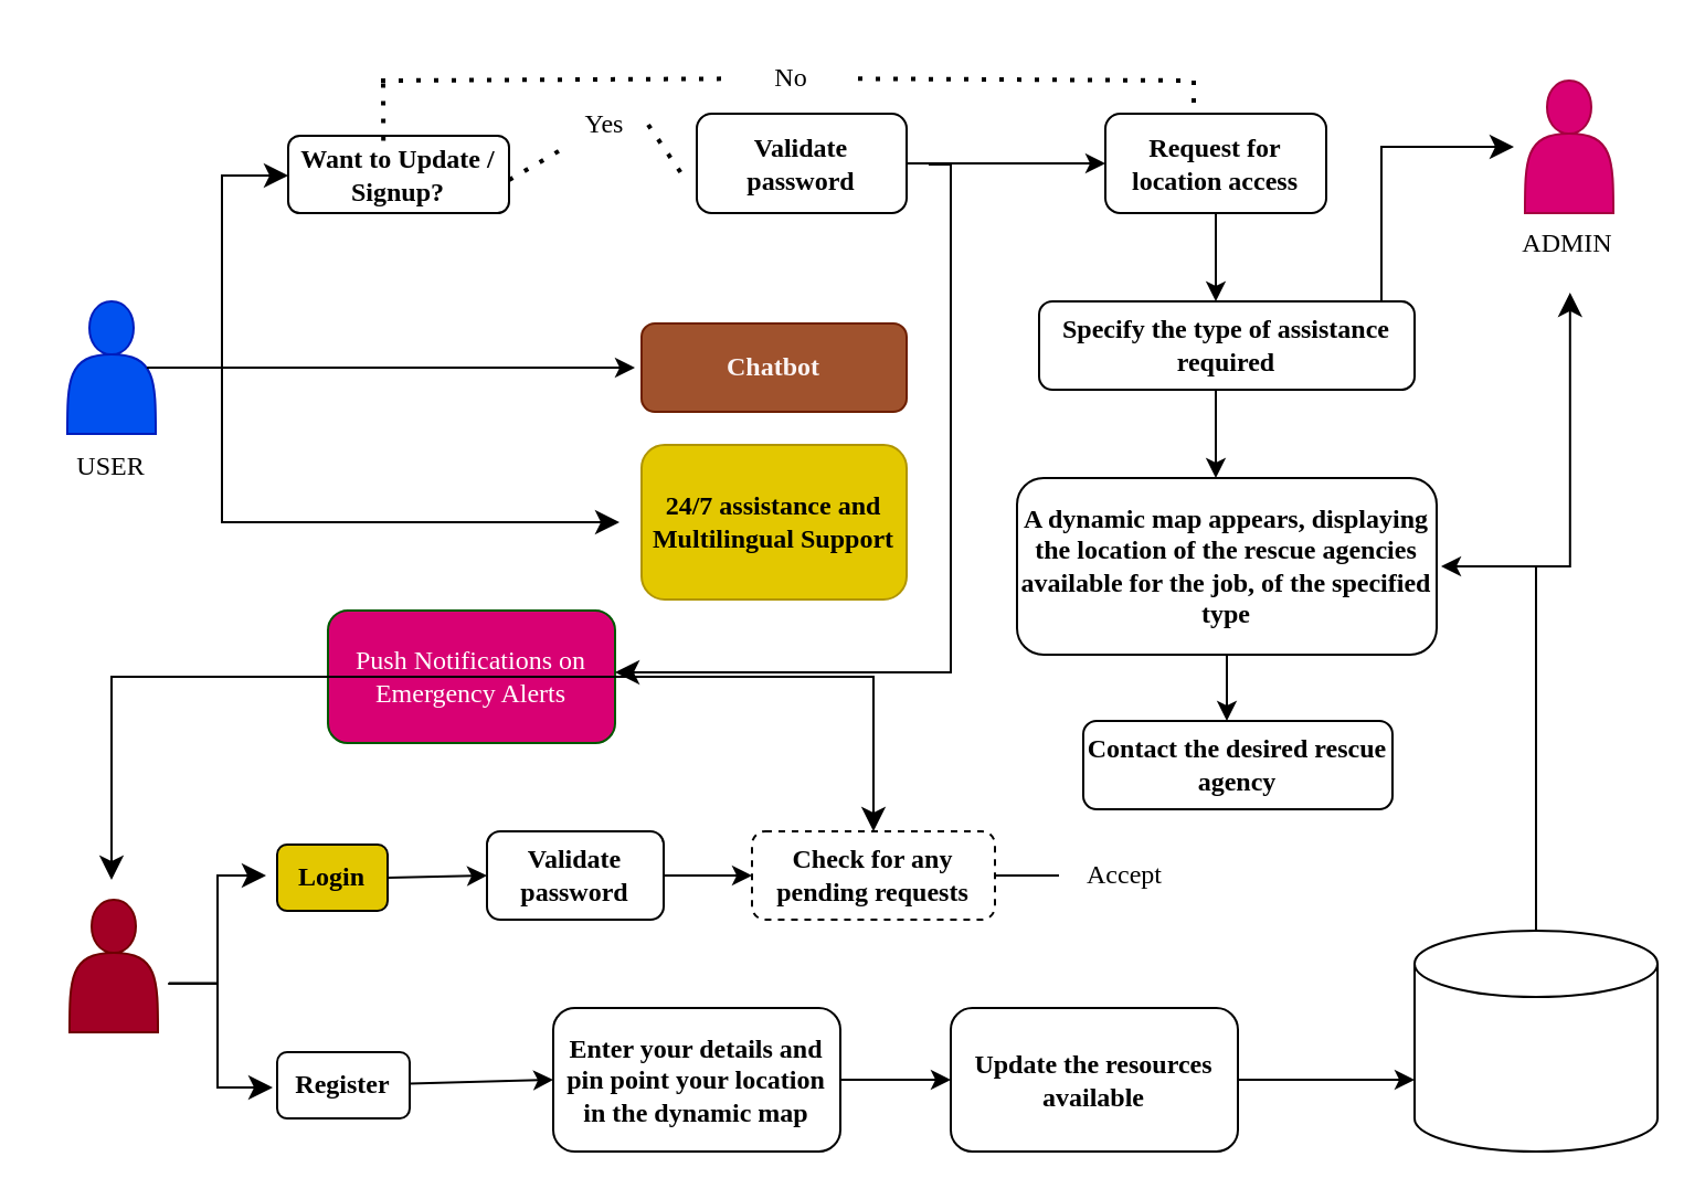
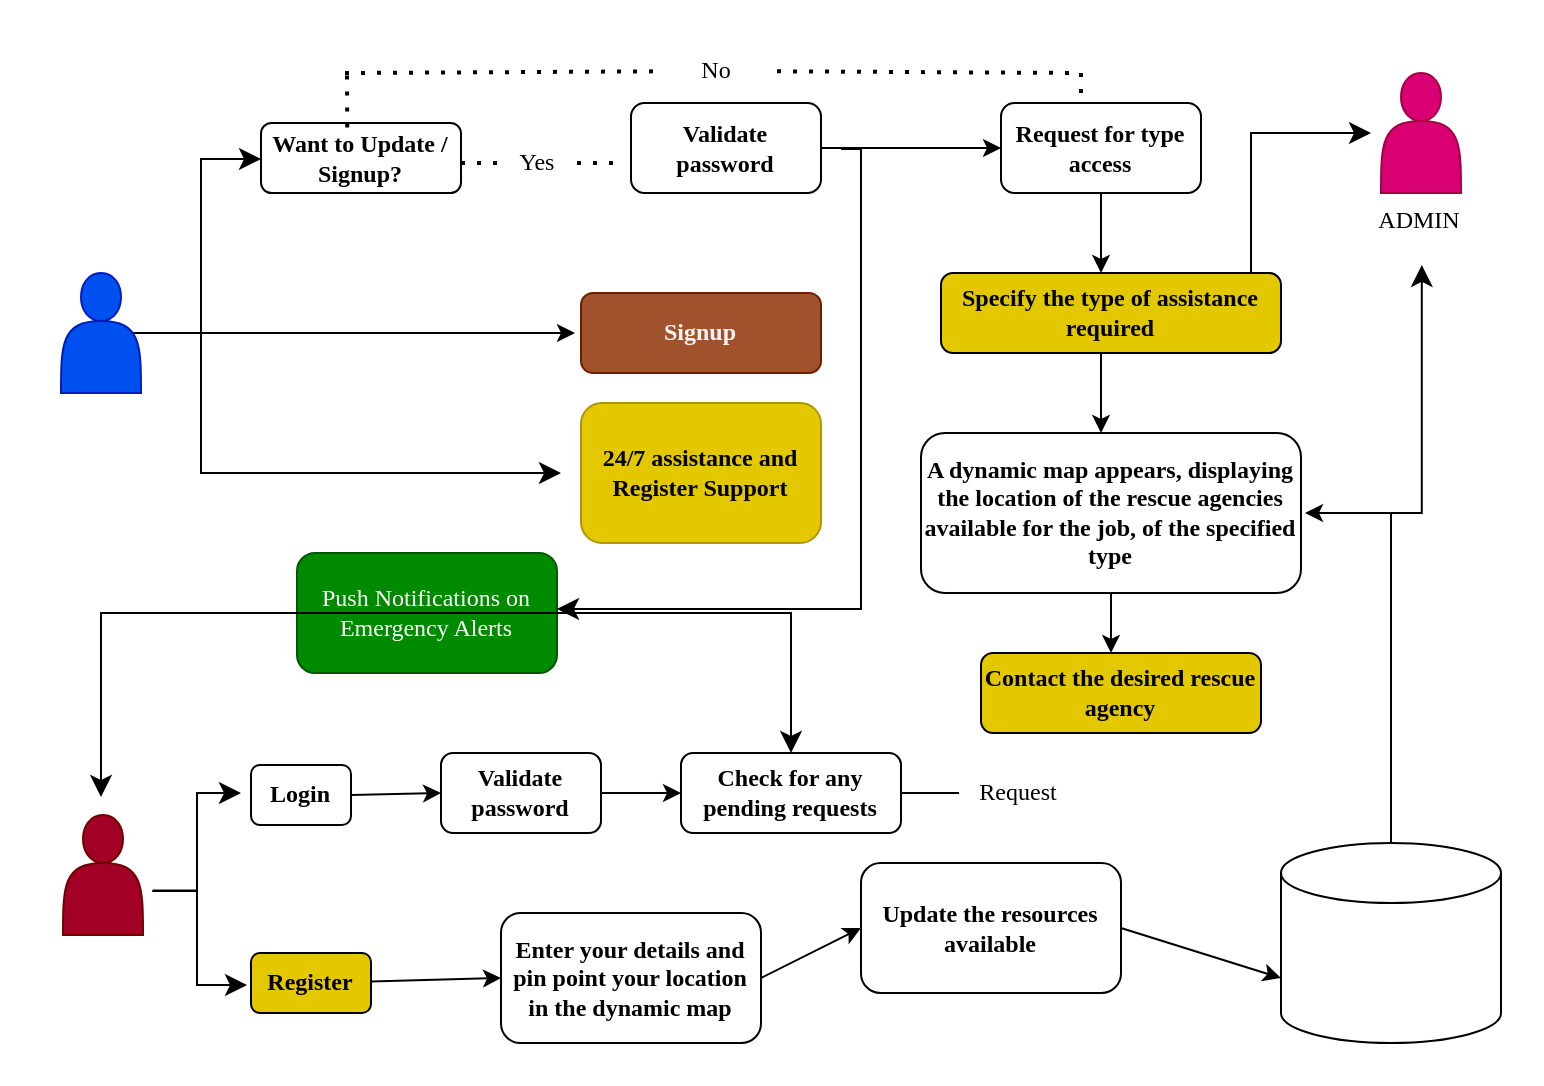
- <mxCell id="11" value="Yes" style="text;html=1;align=center;verticalAlign=middle;resizable=0;points=[];autosize=1;strokeColor=none;fillColor=none;fontFamily=Georgia;" parent="1" vertex="1"><mxGeometry x="253" y="41" width="40" height="30" as="geometry" /></mxCell>
+ <mxCell id="11" value="Yes" style="text;html=1;align=center;verticalAlign=middle;resizable=0;points=[];autosize=1;strokeColor=none;fillColor=none;fontFamily=Georgia;" parent="1" vertex="1"><mxGeometry x="248" y="66" width="40" height="30" as="geometry" /></mxCell>
- <mxCell id="13" value="&lt;b&gt;Request for location access&lt;/b&gt;" style="rounded=1;whiteSpace=wrap;html=1;fontFamily=Georgia;" parent="1" vertex="1"><mxGeometry x="500" y="51" width="100" height="45" as="geometry" /></mxCell>
+ <mxCell id="13" value="&lt;b&gt;Request for type access&lt;/b&gt;" style="rounded=1;whiteSpace=wrap;html=1;fontFamily=Georgia;" parent="1" vertex="1"><mxGeometry x="500" y="51" width="100" height="45" as="geometry" /></mxCell>
- <mxCell id="20" value="&lt;b&gt;Specify the type of assistance required&lt;/b&gt;" style="rounded=1;whiteSpace=wrap;html=1;fontFamily=Georgia;" parent="1" vertex="1"><mxGeometry x="470" y="136" width="170" height="40" as="geometry" /></mxCell>
+ <mxCell id="20" value="&lt;b&gt;Specify the type of assistance required&lt;/b&gt;" style="rounded=1;whiteSpace=wrap;html=1;fontFamily=Georgia;fillColor=#e3c800;" parent="1" vertex="1"><mxGeometry x="470" y="136" width="170" height="40" as="geometry" /></mxCell>
- <mxCell id="21" value="&lt;b&gt;&lt;font color=&quot;#fbf4f4&quot;&gt;Chatbot&lt;/font&gt;&lt;/b&gt;" style="rounded=1;whiteSpace=wrap;html=1;fontFamily=Georgia;fillColor=#a0522d;strokeColor=#6D1F00;fontColor=#ffffff;" parent="1" vertex="1"><mxGeometry x="290" y="146" width="120" height="40" as="geometry" /></mxCell>
+ <mxCell id="21" value="&lt;b&gt;&lt;font color=&quot;#fbf4f4&quot;&gt;Signup&lt;/font&gt;&lt;/b&gt;" style="rounded=1;whiteSpace=wrap;html=1;fontFamily=Georgia;fillColor=#a0522d;strokeColor=#6D1F00;fontColor=#ffffff;" parent="1" vertex="1"><mxGeometry x="290" y="146" width="120" height="40" as="geometry" /></mxCell>
- <mxCell id="6" value="USER" style="text;strokeColor=none;align=center;fillColor=none;html=1;verticalAlign=middle;whiteSpace=wrap;rounded=0;fontFamily=Georgia;" parent="1" vertex="1"><mxGeometry x="20" y="196" width="60" height="30" as="geometry" /></mxCell>
- <mxCell id="22" value="&lt;b&gt;24/7 assistance and Multilingual Support&lt;/b&gt;" style="rounded=1;whiteSpace=wrap;html=1;fontFamily=Georgia;fillColor=#e3c800;fontColor=#000000;strokeColor=#B09500;" parent="1" vertex="1"><mxGeometry x="290" y="201" width="120" height="70" as="geometry" /></mxCell>
+ <mxCell id="22" value="&lt;b&gt;24/7 assistance and Register Support&lt;/b&gt;" style="rounded=1;whiteSpace=wrap;html=1;fontFamily=Georgia;fillColor=#e3c800;fontColor=#000000;strokeColor=#B09500;" parent="1" vertex="1"><mxGeometry x="290" y="201" width="120" height="70" as="geometry" /></mxCell>
- <mxCell id="35" value="Push Notifications on Emergency Alerts" style="rounded=1;whiteSpace=wrap;html=1;fontFamily=Georgia;fillColor=#d80073;fontColor=#ffffff;strokeColor=#005700;" parent="1" vertex="1"><mxGeometry x="148" y="276" width="130" height="60" as="geometry" /></mxCell>
+ <mxCell id="35" value="Push Notifications on Emergency Alerts" style="rounded=1;whiteSpace=wrap;html=1;fontFamily=Georgia;fillColor=#008a00;fontColor=#ffffff;strokeColor=#005700;" parent="1" vertex="1"><mxGeometry x="148" y="276" width="130" height="60" as="geometry" /></mxCell>
- <mxCell id="24" value="&lt;b&gt;Contact the desired rescue agency&lt;/b&gt;" style="rounded=1;whiteSpace=wrap;html=1;fontFamily=Georgia;" parent="1" vertex="1"><mxGeometry x="490" y="326" width="140" height="40" as="geometry" /></mxCell>
+ <mxCell id="24" value="&lt;b&gt;Contact the desired rescue agency&lt;/b&gt;" style="rounded=1;whiteSpace=wrap;html=1;fontFamily=Georgia;fillColor=#e3c800;" parent="1" vertex="1"><mxGeometry x="490" y="326" width="140" height="40" as="geometry" /></mxCell>
- <mxCell id="28" value="&lt;b&gt;Check for any pending requests&lt;/b&gt;" style="rounded=1;whiteSpace=wrap;html=1;fontFamily=Georgia;dashed=1;" parent="1" vertex="1"><mxGeometry x="340" y="376" width="110" height="40" as="geometry" /></mxCell>
+ <mxCell id="28" value="&lt;b&gt;Check for any pending requests&lt;/b&gt;" style="rounded=1;whiteSpace=wrap;html=1;fontFamily=Georgia;" parent="1" vertex="1"><mxGeometry x="340" y="376" width="110" height="40" as="geometry" /></mxCell>
- <mxCell id="33" value="Accept" style="text;html=1;strokeColor=none;fillColor=none;align=center;verticalAlign=middle;whiteSpace=wrap;rounded=0;fontFamily=Georgia;" parent="1" vertex="1"><mxGeometry x="479" y="381" width="60" height="30" as="geometry" /></mxCell>
+ <mxCell id="33" value="Request" style="text;html=1;strokeColor=none;fillColor=none;align=center;verticalAlign=middle;whiteSpace=wrap;rounded=0;fontFamily=Georgia;" parent="1" vertex="1"><mxGeometry x="479" y="381" width="60" height="30" as="geometry" /></mxCell>
- <mxCell id="7" value="&lt;b&gt;Login&lt;/b&gt;" style="rounded=1;whiteSpace=wrap;html=1;fontFamily=Georgia;fillColor=#e3c800;" parent="1" vertex="1"><mxGeometry x="125" y="382" width="50" height="30" as="geometry" /></mxCell>
+ <mxCell id="7" value="&lt;b&gt;Login&lt;/b&gt;" style="rounded=1;whiteSpace=wrap;html=1;fontFamily=Georgia;" parent="1" vertex="1"><mxGeometry x="125" y="382" width="50" height="30" as="geometry" /></mxCell>
- <mxCell id="51" value="&lt;b&gt;Update the resources available&lt;/b&gt;" style="rounded=1;whiteSpace=wrap;html=1;sketch=0;strokeWidth=1;fontFamily=Georgia;gradientColor=none;" parent="1" vertex="1"><mxGeometry x="430" y="456" width="130" height="65" as="geometry" /></mxCell>
+ <mxCell id="51" value="&lt;b&gt;Update the resources available&lt;/b&gt;" style="rounded=1;whiteSpace=wrap;html=1;sketch=0;strokeWidth=1;fontFamily=Georgia;gradientColor=none;" parent="1" vertex="1"><mxGeometry x="430" y="431" width="130" height="65" as="geometry" /></mxCell>
- <mxCell id="30" value="&lt;b&gt;Register&lt;/b&gt;" style="rounded=1;whiteSpace=wrap;html=1;fontFamily=Georgia;" parent="1" vertex="1"><mxGeometry x="125" y="476" width="60" height="30" as="geometry" /></mxCell>
+ <mxCell id="30" value="&lt;b&gt;Register&lt;/b&gt;" style="rounded=1;whiteSpace=wrap;html=1;fontFamily=Georgia;fillColor=#e3c800;" parent="1" vertex="1"><mxGeometry x="125" y="476" width="60" height="30" as="geometry" /></mxCell>
